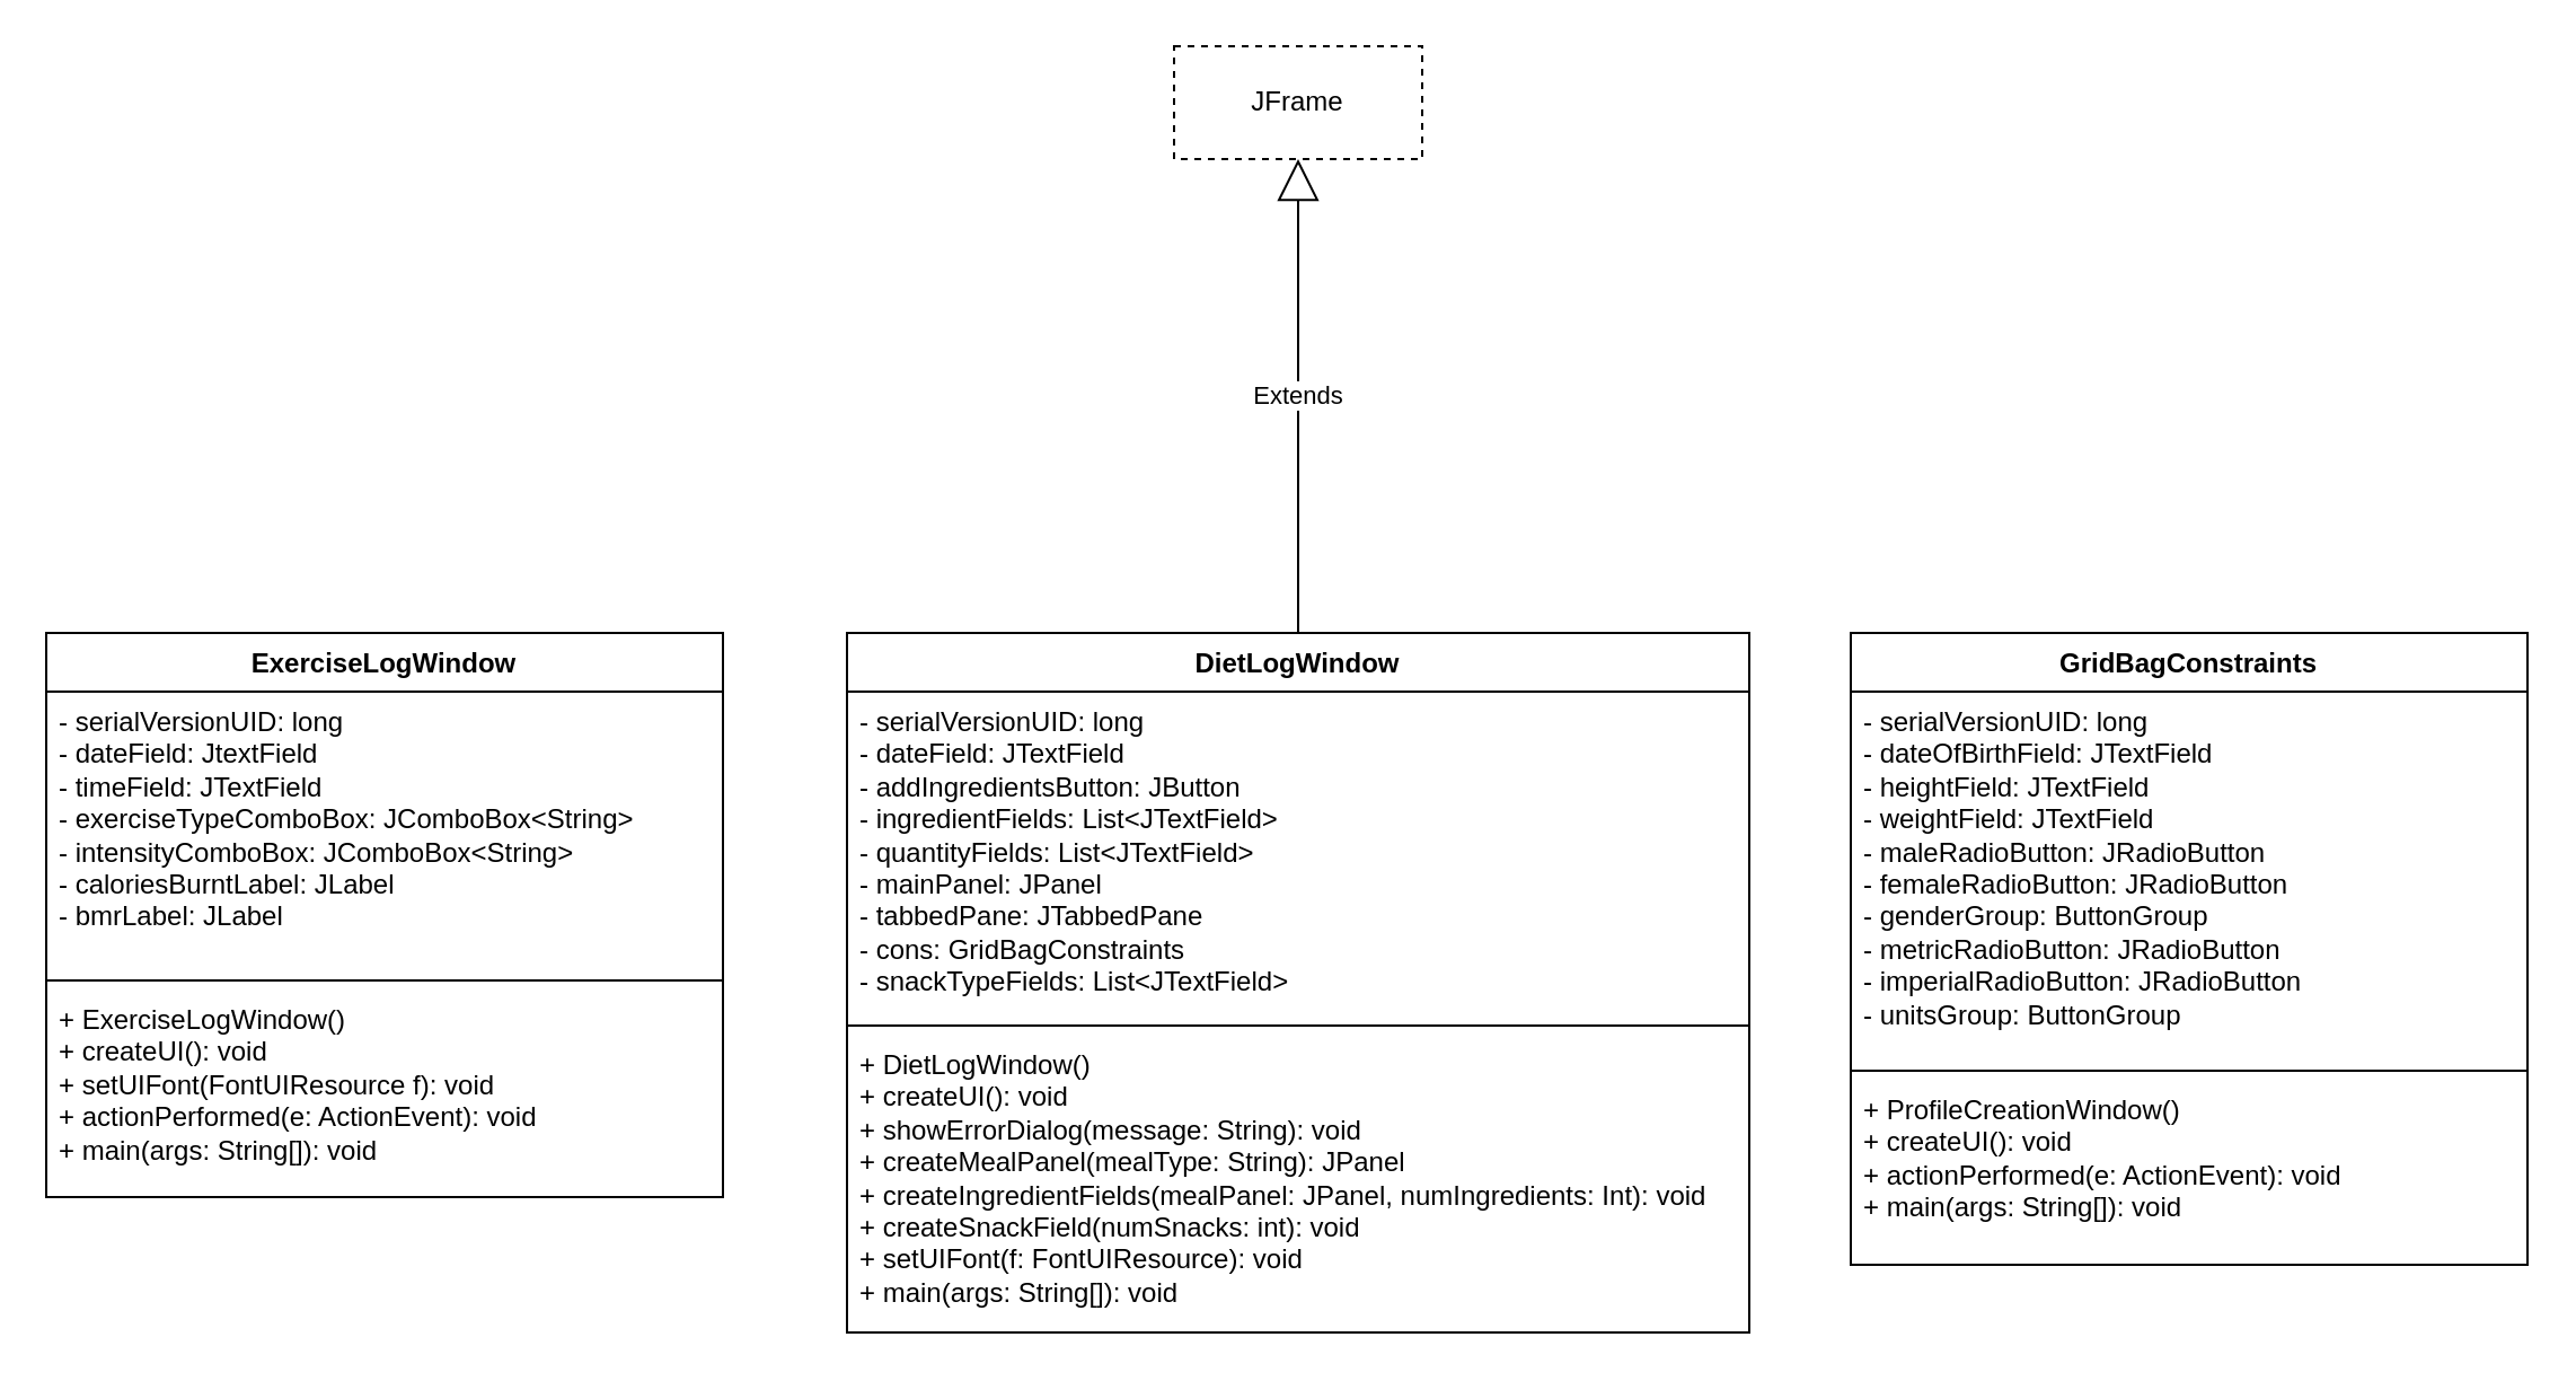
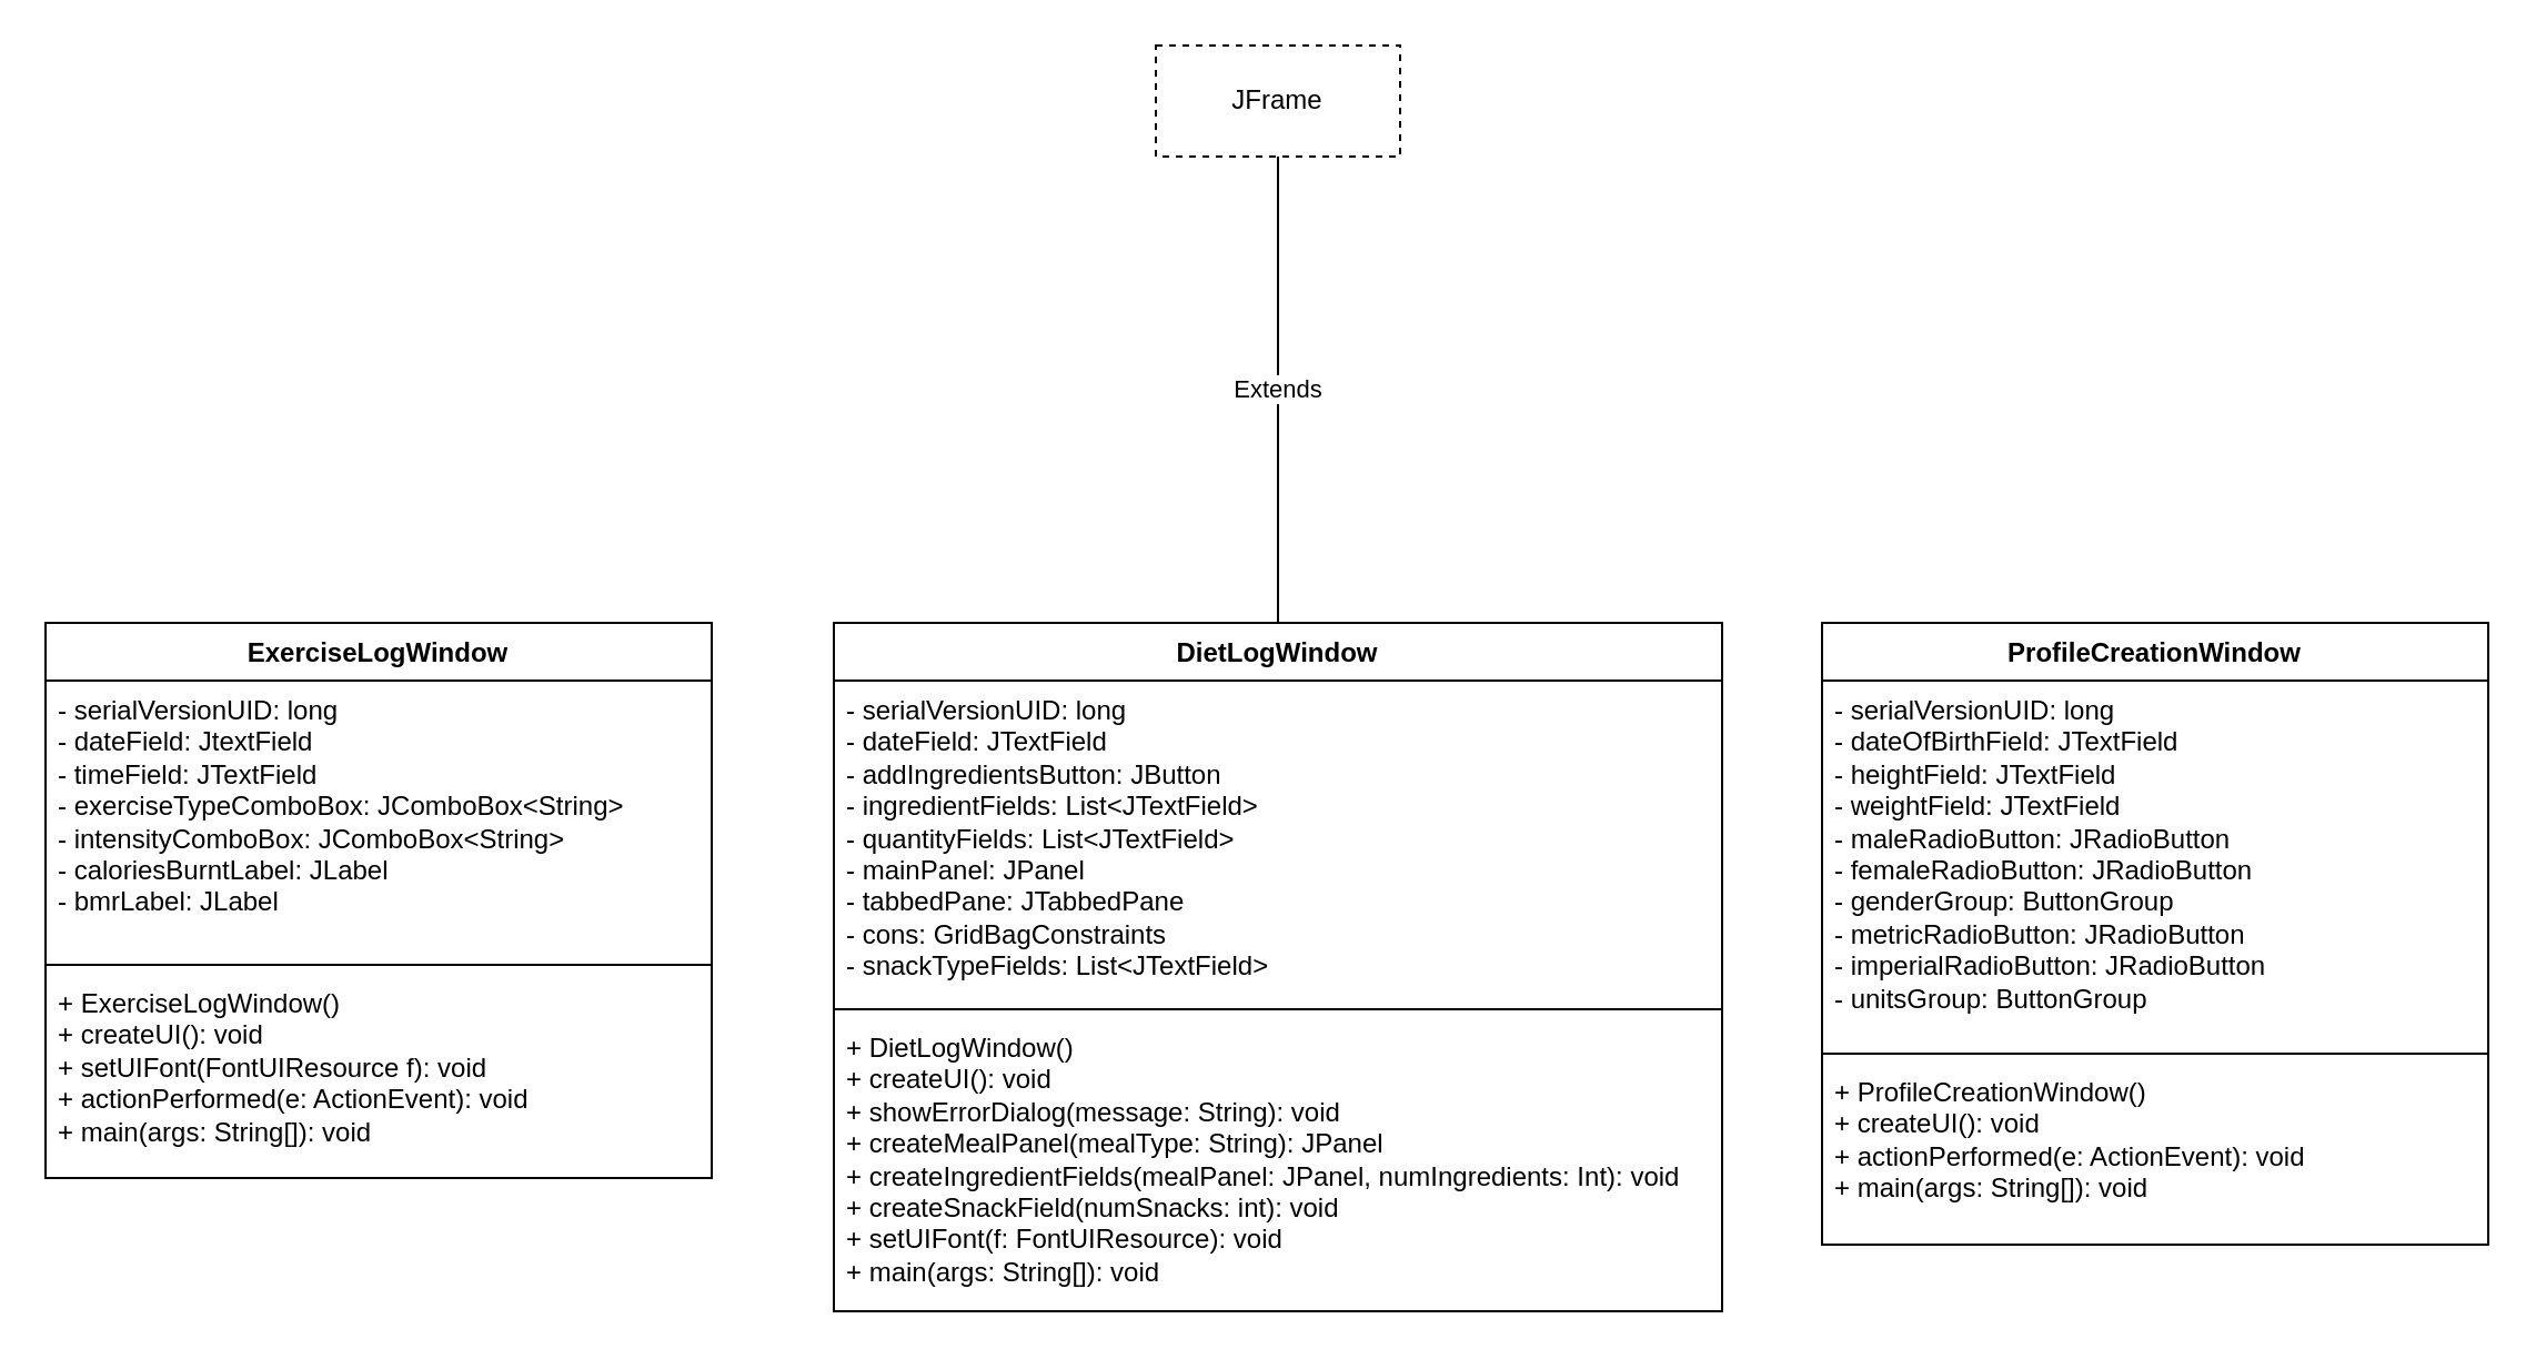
- <mxCell id="11" value="Extends" style="endArrow=block;endSize=16;endFill=0;html=1;rounded=0;entryX=0.5;entryY=1;entryDx=0;entryDy=0;exitX=0.5;exitY=0;exitDx=0;exitDy=0;" edge="1" parent="1" source="7" target="2"><mxGeometry width="160" relative="1" as="geometry"><mxPoint x="440" y="260" as="sourcePoint" /><mxPoint x="600" y="260" as="targetPoint" /></mxGeometry></mxCell>
+ <mxCell id="11" value="Extends" style="endArrow=none;endSize=16;endFill=0;html=1;rounded=0;entryX=0.5;entryY=1;entryDx=0;entryDy=0;exitX=0.5;exitY=0;exitDx=0;exitDy=0;" edge="1" parent="1" source="7" target="2"><mxGeometry width="160" relative="1" as="geometry"><mxPoint x="440" y="260" as="sourcePoint" /><mxPoint x="600" y="260" as="targetPoint" /></mxGeometry></mxCell>
- <mxCell id="12" value="GridBagConstraints" style="swimlane;fontStyle=1;align=center;verticalAlign=top;childLayout=stackLayout;horizontal=1;startSize=26;horizontalStack=0;resizeParent=1;resizeParentMax=0;resizeLast=0;collapsible=1;marginBottom=0;whiteSpace=wrap;html=1;" vertex="1" parent="1"><mxGeometry x="820" y="280" width="300" height="280" as="geometry" /></mxCell>
+ <mxCell id="12" value="ProfileCreationWindow" style="swimlane;fontStyle=1;align=center;verticalAlign=top;childLayout=stackLayout;horizontal=1;startSize=26;horizontalStack=0;resizeParent=1;resizeParentMax=0;resizeLast=0;collapsible=1;marginBottom=0;whiteSpace=wrap;html=1;" vertex="1" parent="1"><mxGeometry x="820" y="280" width="300" height="280" as="geometry" /></mxCell>
